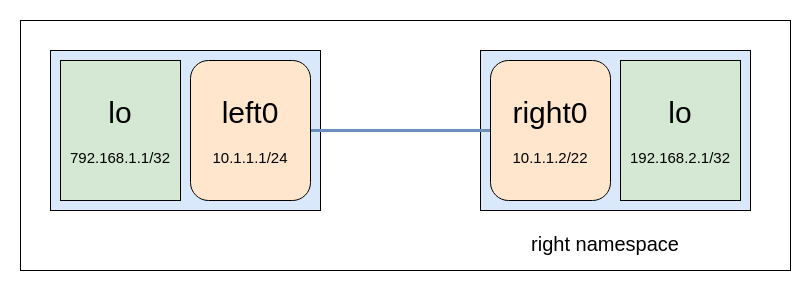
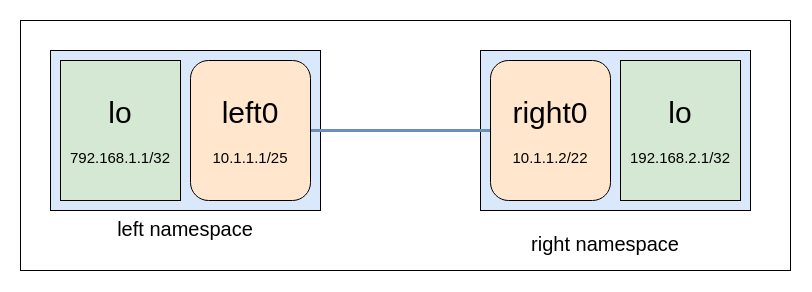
- <mxCell id="10" value="&lt;div style=&quot;font-size: 15px;&quot;&gt;&lt;font style=&quot;font-size: 30px;&quot;&gt;left0&lt;/font&gt;&lt;/div&gt;&lt;div style=&quot;font-size: 15px;&quot;&gt;&lt;font style=&quot;font-size: 15px;&quot;&gt;&lt;br&gt;&lt;/font&gt;&lt;/div&gt;&lt;div style=&quot;font-size: 15px;&quot;&gt;&lt;font style=&quot;font-size: 15px;&quot;&gt;10.1.1.1/24&lt;font style=&quot;font-size: 15px;&quot;&gt;&lt;br&gt;&lt;/font&gt;&lt;/font&gt;&lt;/div&gt;" style="text;html=1;strokeColor=none;fillColor=none;align=center;verticalAlign=middle;whiteSpace=wrap;rounded=0;" vertex="1" parent="1"><mxGeometry x="190" y="60" width="120" height="140" as="geometry" /></mxCell>
+ <mxCell id="10" value="&lt;div style=&quot;font-size: 15px;&quot;&gt;&lt;font style=&quot;font-size: 30px;&quot;&gt;left0&lt;/font&gt;&lt;/div&gt;&lt;div style=&quot;font-size: 15px;&quot;&gt;&lt;font style=&quot;font-size: 15px;&quot;&gt;&lt;br&gt;&lt;/font&gt;&lt;/div&gt;&lt;div style=&quot;font-size: 15px;&quot;&gt;&lt;font style=&quot;font-size: 15px;&quot;&gt;10.1.1.1/25&lt;font style=&quot;font-size: 15px;&quot;&gt;&lt;br&gt;&lt;/font&gt;&lt;/font&gt;&lt;/div&gt;" style="text;html=1;strokeColor=none;fillColor=none;align=center;verticalAlign=middle;whiteSpace=wrap;rounded=0;" vertex="1" parent="1"><mxGeometry x="190" y="60" width="120" height="140" as="geometry" /></mxCell>
+ <mxCell id="14" value="&lt;font style=&quot;font-size: 20px;&quot;&gt;left namespace&lt;/font&gt;" style="text;html=1;strokeColor=none;fillColor=none;align=center;verticalAlign=middle;whiteSpace=wrap;rounded=0;fontSize=30;" vertex="1" parent="1"><mxGeometry x="50" y="210" width="270" height="30" as="geometry" /></mxCell>
